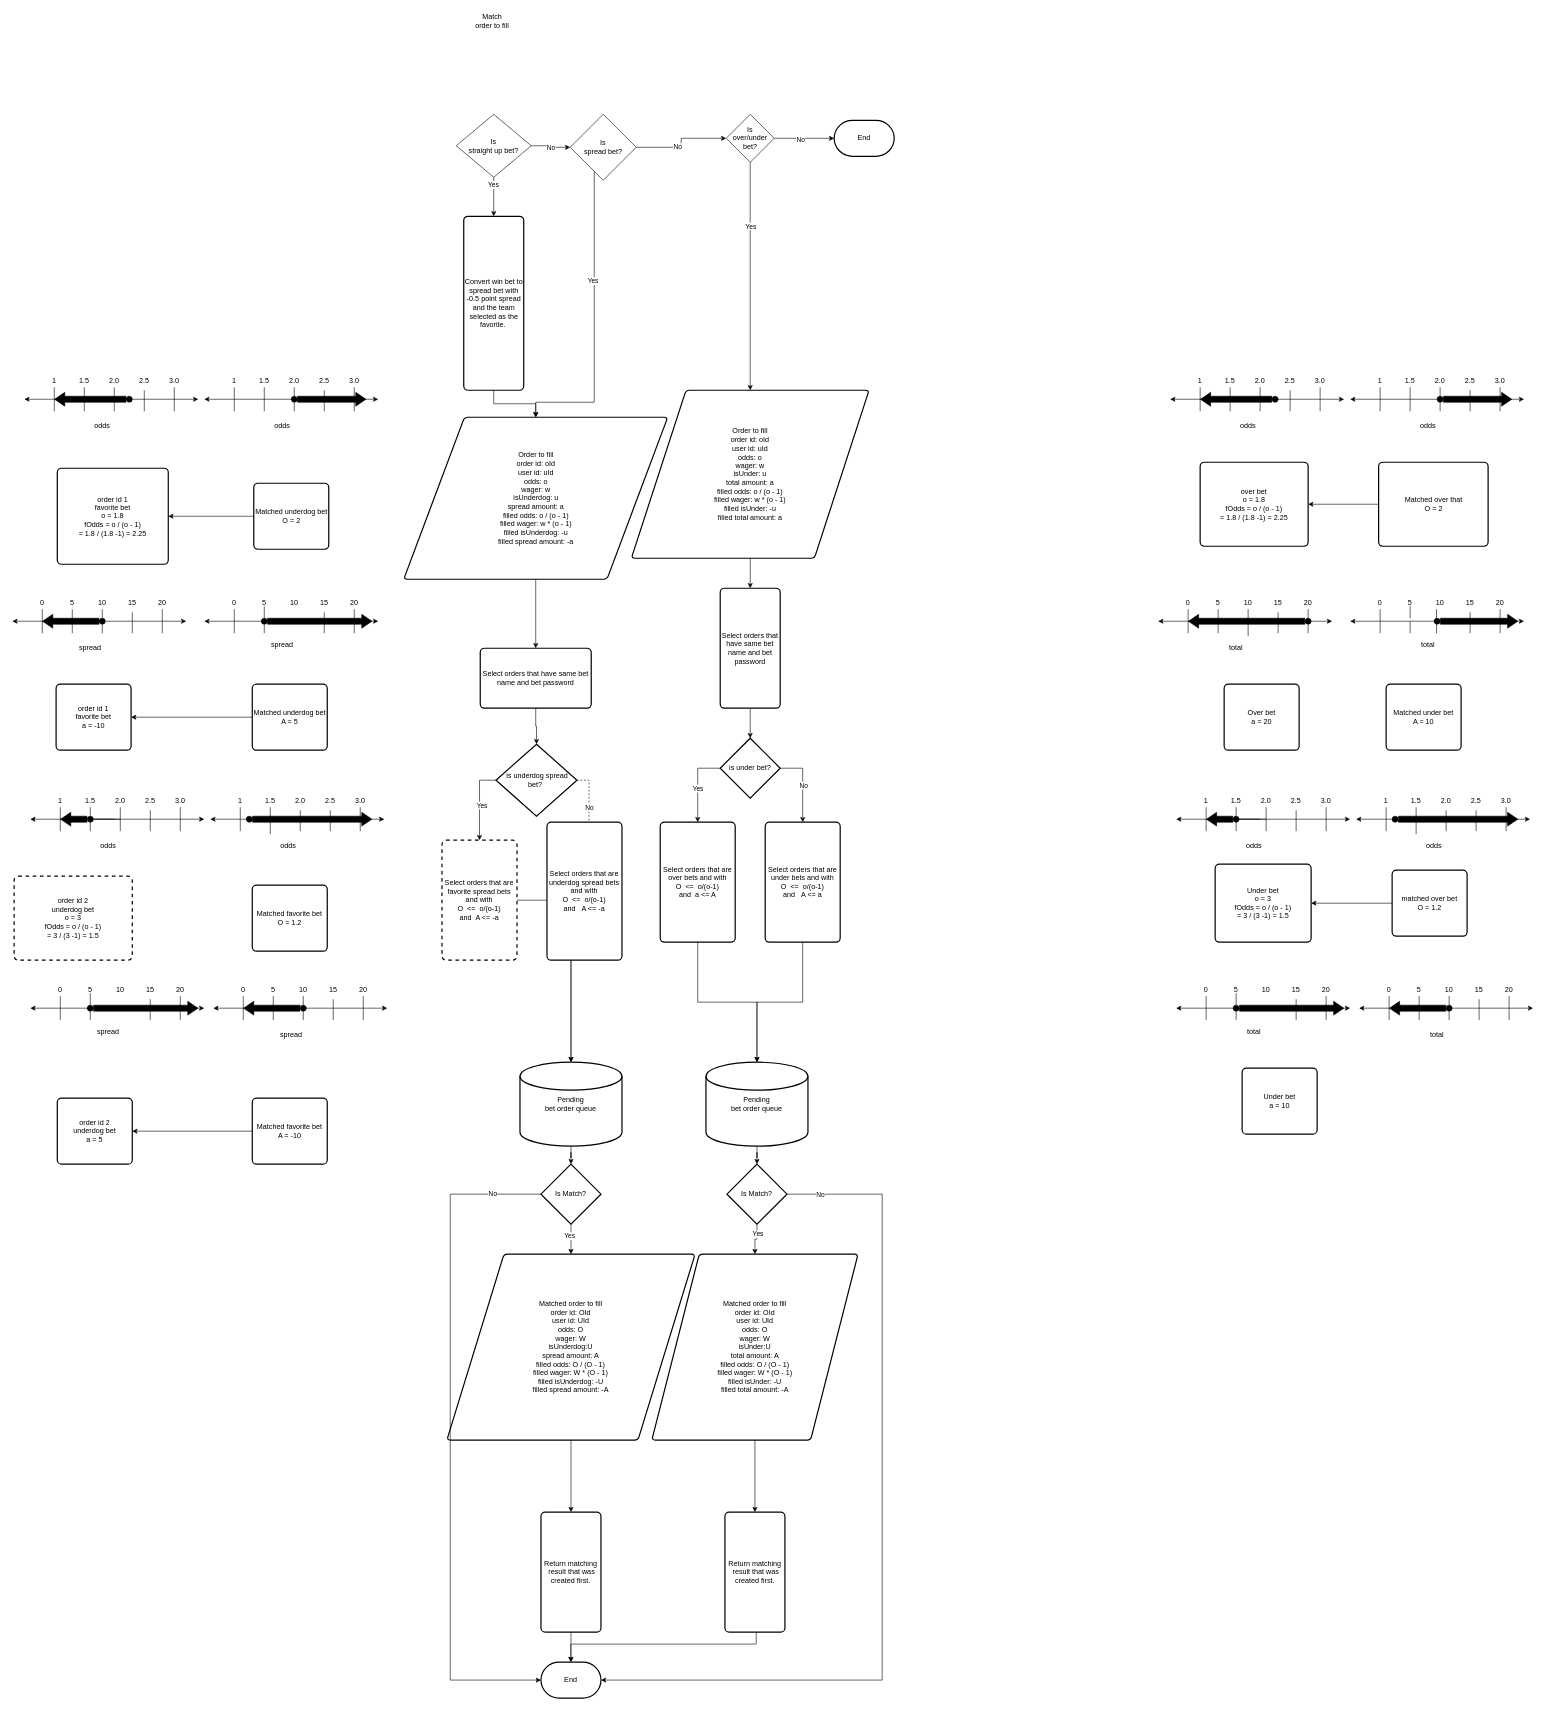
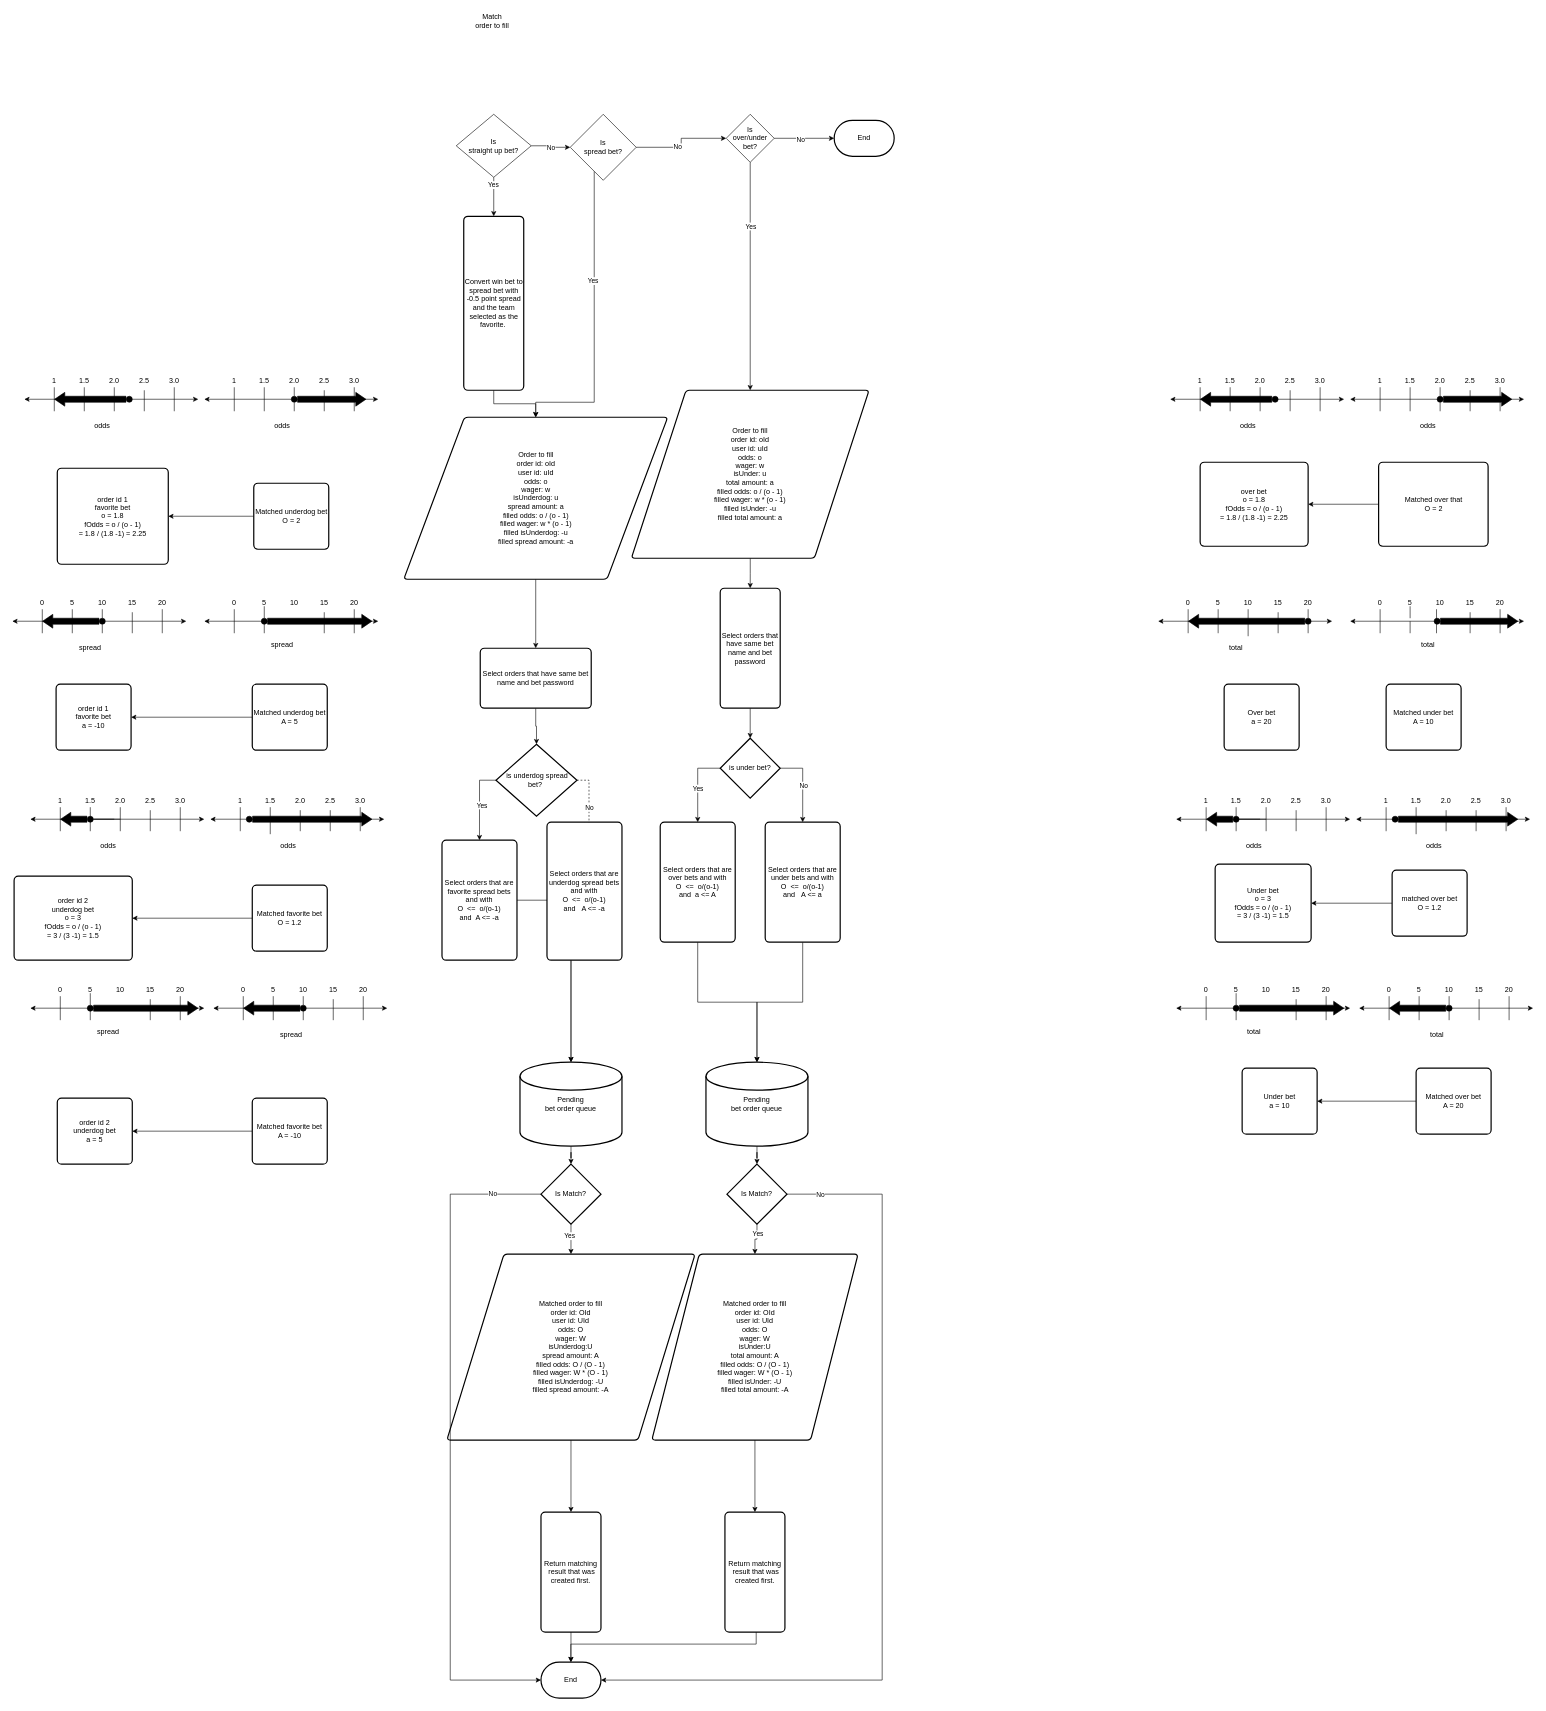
- <mxCell id="21" value="Select orders that are favorite spread bets and with&lt;br&gt;O &amp;nbsp;&amp;lt;= &amp;nbsp;o/(o-1)&lt;br&gt;and &amp;nbsp;A &amp;lt;= -a" style="rounded=1;whiteSpace=wrap;html=1;absoluteArcSize=1;arcSize=14;strokeWidth=2;dashed=1;" vertex="1" parent="1"><mxGeometry x="736.25" y="1400" width="125" height="200" as="geometry" /></mxCell>
+ <mxCell id="21" value="Select orders that are favorite spread bets and with&lt;br&gt;O &amp;nbsp;&amp;lt;= &amp;nbsp;o/(o-1)&lt;br&gt;and &amp;nbsp;A &amp;lt;= -a" style="rounded=1;whiteSpace=wrap;html=1;absoluteArcSize=1;arcSize=14;strokeWidth=2;" vertex="1" parent="1"><mxGeometry x="736.25" y="1400" width="125" height="200" as="geometry" /></mxCell>
- <mxCell id="81" value="order id 2&lt;br&gt;underdog bet&lt;br&gt;o = 3&lt;br&gt;&lt;span style=&quot;font-size: 12.0px;&quot;&gt;fOdds =&amp;nbsp;&lt;/span&gt;o / (o - 1)&lt;br&gt;= 3 / (3 -1) = 1.5" style="rounded=1;whiteSpace=wrap;html=1;absoluteArcSize=1;arcSize=14;strokeWidth=2;dashed=1;" vertex="1" parent="1"><mxGeometry x="23" y="1460" width="197" height="140" as="geometry" /></mxCell>
+ <mxCell id="81" value="order id 2&lt;br&gt;underdog bet&lt;br&gt;o = 3&lt;br&gt;&lt;span style=&quot;font-size: 12.0px;&quot;&gt;fOdds =&amp;nbsp;&lt;/span&gt;o / (o - 1)&lt;br&gt;= 3 / (3 -1) = 1.5" style="rounded=1;whiteSpace=wrap;html=1;absoluteArcSize=1;arcSize=14;strokeWidth=2;" vertex="1" parent="1"><mxGeometry x="23" y="1460" width="197" height="140" as="geometry" /></mxCell>
+ <mxCell id="82" style="edgeStyle=orthogonalEdgeStyle;rounded=0;orthogonalLoop=1;jettySize=auto;html=1;entryX=1;entryY=0.5;entryDx=0;entryDy=0;startArrow=none;startFill=0;endArrow=classic;endFill=1;" edge="1" parent="1" source="83" target="81"><mxGeometry relative="1" as="geometry" /></mxCell>
+ <mxCell id="73" style="edgeStyle=orthogonalEdgeStyle;rounded=0;orthogonalLoop=1;jettySize=auto;html=1;startArrow=none;startFill=0;endArrow=classic;endFill=1;" edge="1" parent="1" source="74" target="72"><mxGeometry relative="1" as="geometry"><mxPoint x="2220" y="1840" as="targetPoint" /></mxGeometry></mxCell>
+ <mxCell id="74" value="Matched over bet&lt;br&gt;A = 20" style="rounded=1;whiteSpace=wrap;html=1;absoluteArcSize=1;arcSize=14;strokeWidth=2;" vertex="1" parent="1"><mxGeometry x="2360" y="1780" width="125" height="110" as="geometry" /></mxCell>
